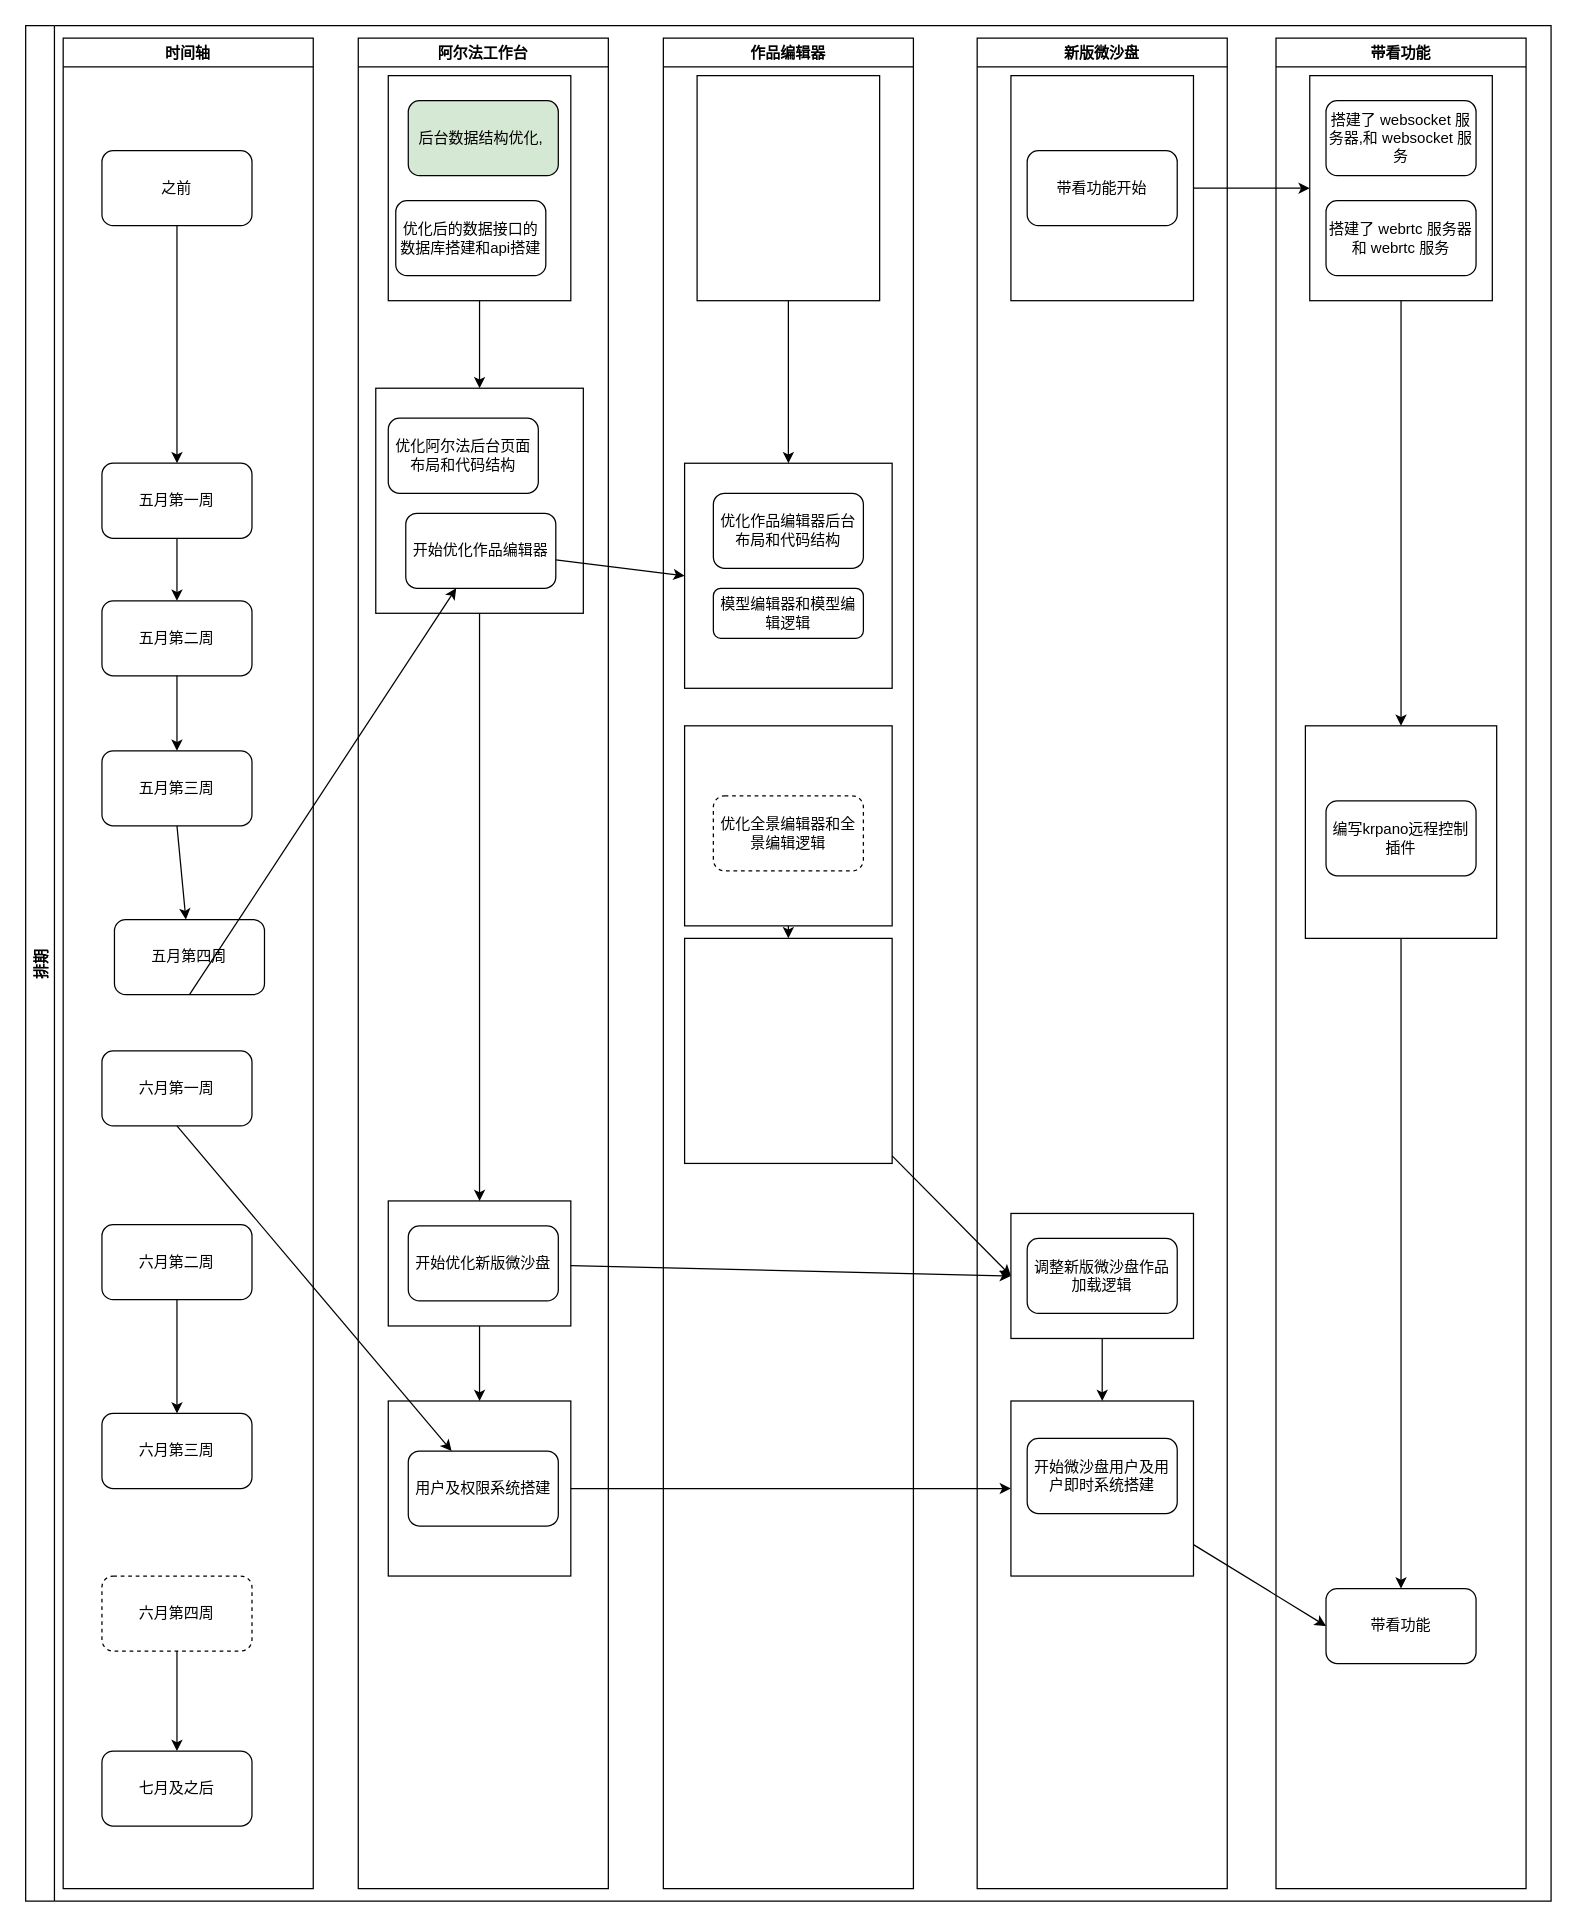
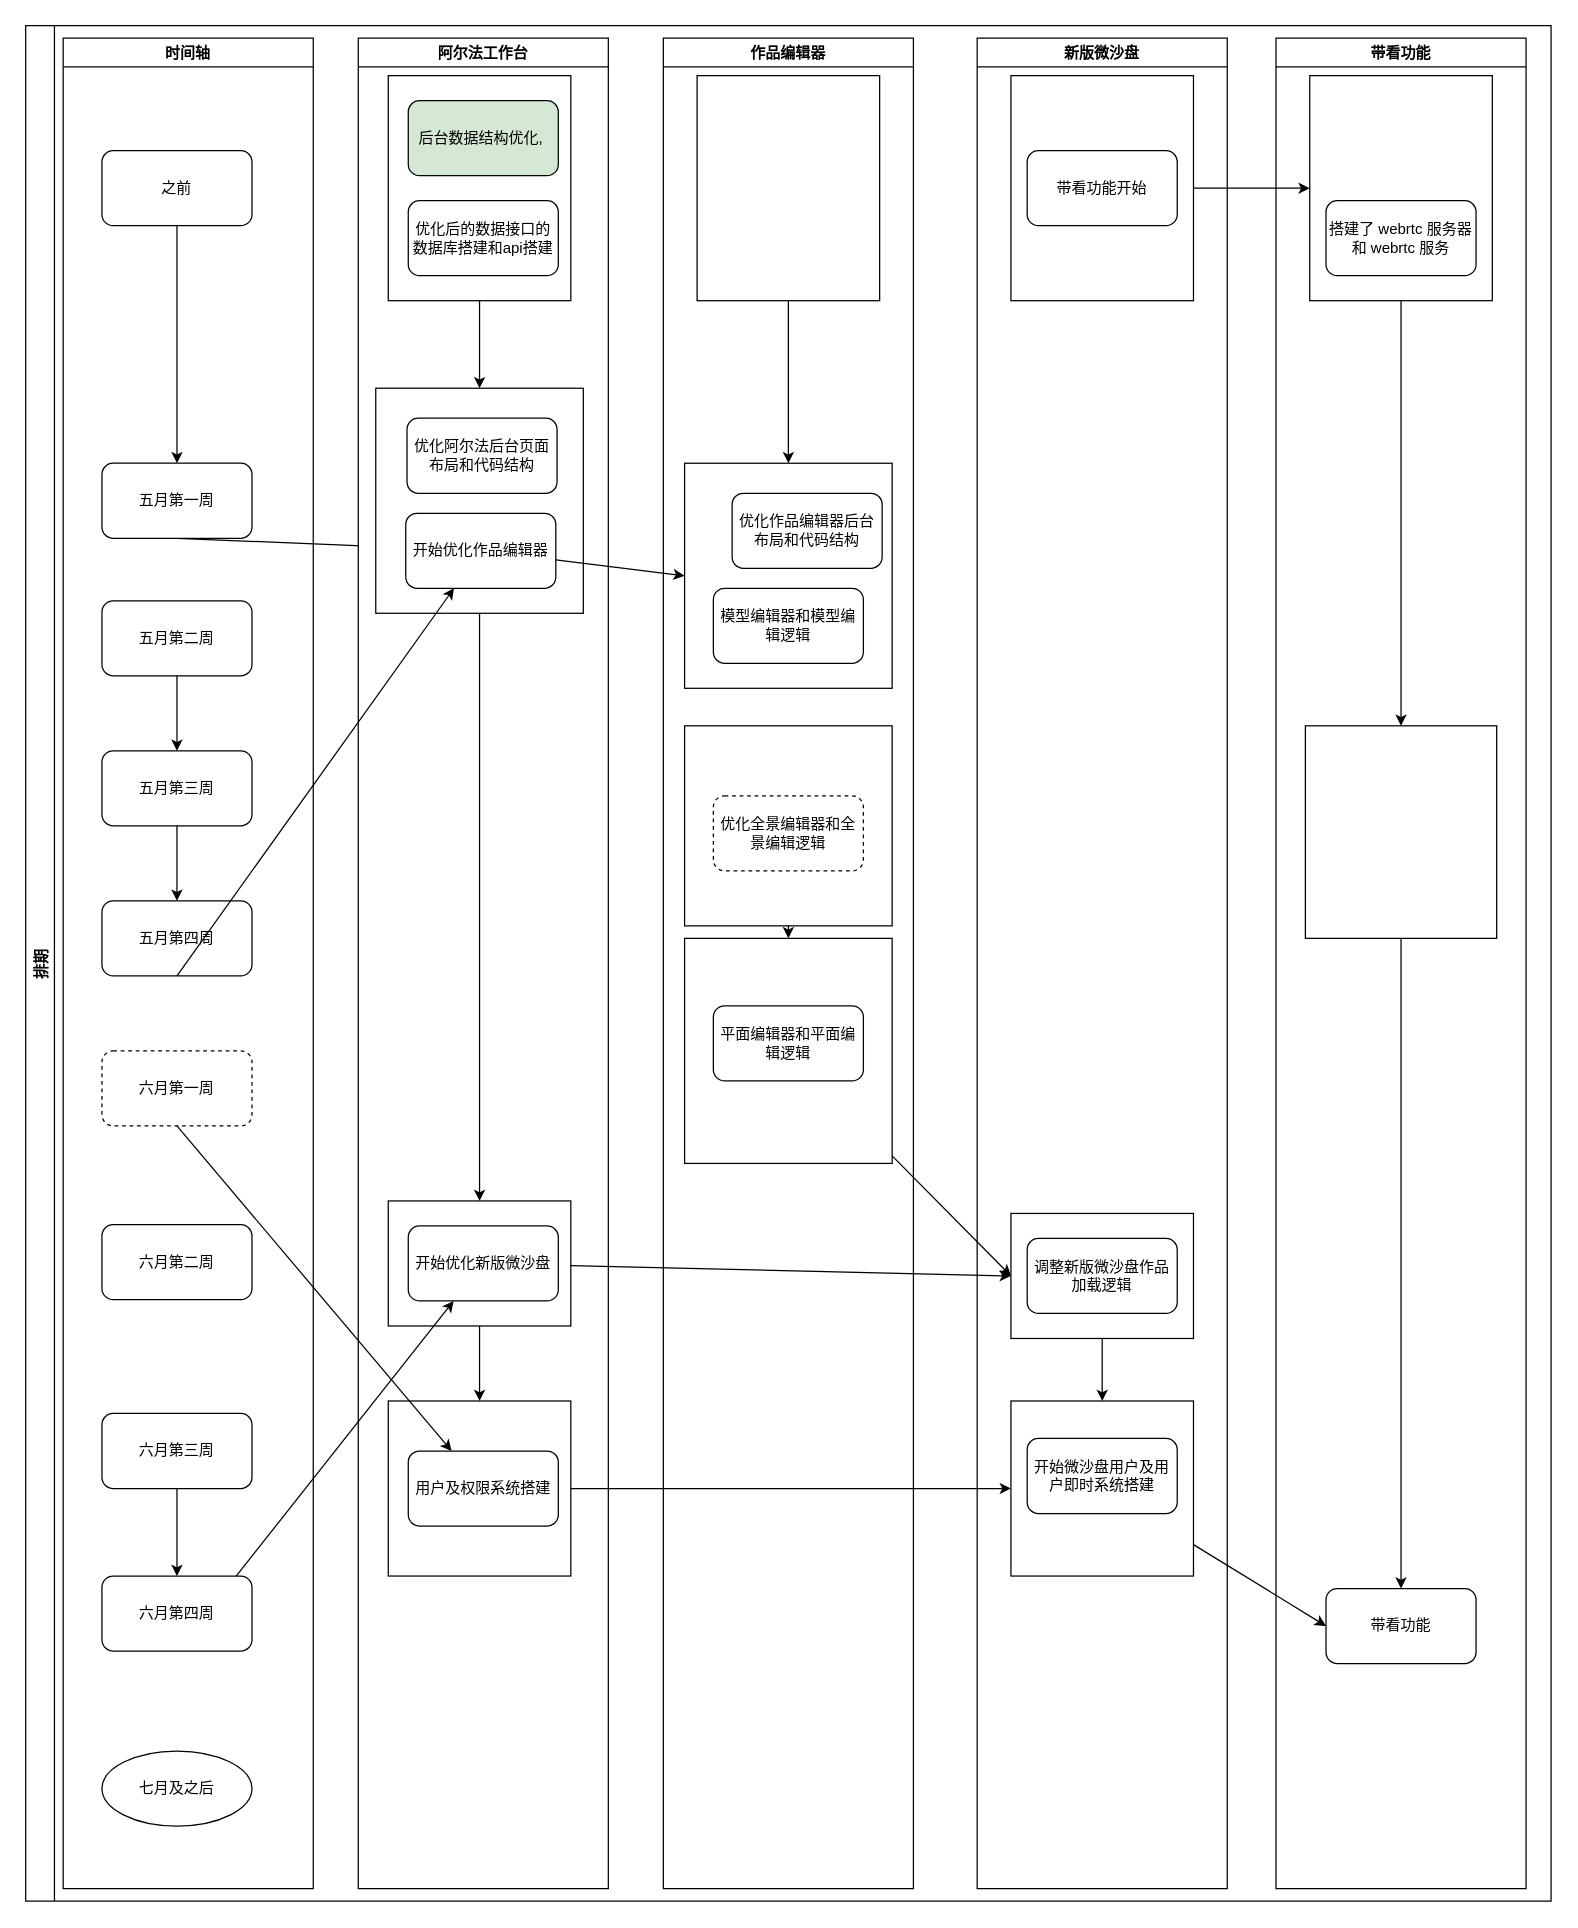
- <mxCell id="64" value="搭建了 websocket 服务器,和 websocket 服务" style="rounded=1;whiteSpace=wrap;html=1;" vertex="1" parent="59"><mxGeometry x="40" y="50" width="120" height="60" as="geometry" /></mxCell>
- <mxCell id="16" value="&lt;span&gt;优化后的数据接口的数据库搭建和api搭建&lt;/span&gt;" style="rounded=1;whiteSpace=wrap;html=1;" vertex="1" parent="5"><mxGeometry x="30" y="130" width="120" height="60" as="geometry" /></mxCell>
+ <mxCell id="16" value="&lt;span&gt;优化后的数据接口的数据库搭建和api搭建&lt;/span&gt;" style="rounded=1;whiteSpace=wrap;html=1;" vertex="1" parent="5"><mxGeometry x="40" y="130" width="120" height="60" as="geometry" /></mxCell>
- <mxCell id="13" value="优化阿尔法后台页面布局和代码结构" style="rounded=1;whiteSpace=wrap;html=1;" vertex="1" parent="5"><mxGeometry x="24" y="304" width="120" height="60" as="geometry" /></mxCell>
+ <mxCell id="13" value="优化阿尔法后台页面布局和代码结构" style="rounded=1;whiteSpace=wrap;html=1;" vertex="1" parent="5"><mxGeometry x="39" y="304" width="120" height="60" as="geometry" /></mxCell>
- <mxCell id="26" value="优化作品编辑器后台布局和代码结构" style="rounded=1;whiteSpace=wrap;html=1;" vertex="1" parent="19"><mxGeometry x="40" y="364" width="120" height="60" as="geometry" /></mxCell>
+ <mxCell id="26" value="优化作品编辑器后台布局和代码结构" style="rounded=1;whiteSpace=wrap;html=1;" vertex="1" parent="19"><mxGeometry x="55" y="364" width="120" height="60" as="geometry" /></mxCell>
- <mxCell id="3" style="edgeStyle=none;html=1;exitX=0.5;exitY=1;exitDx=0;exitDy=0;" edge="1" parent="2" source="4" target="42"><mxGeometry relative="1" as="geometry" /></mxCell>
+ <mxCell id="3" style="edgeStyle=none;html=1;exitX=0.5;exitY=1;exitDx=0;exitDy=0;" edge="1" parent="2" source="4" target="14"><mxGeometry relative="1" as="geometry" /></mxCell>
- <mxCell id="28" value="模型编辑器和模型编辑逻辑" style="rounded=1;whiteSpace=wrap;html=1;" vertex="1" parent="19"><mxGeometry x="40" y="440" width="120" height="40" as="geometry" /></mxCell>
+ <mxCell id="28" value="模型编辑器和模型编辑逻辑" style="rounded=1;whiteSpace=wrap;html=1;" vertex="1" parent="19"><mxGeometry x="40" y="440" width="120" height="60" as="geometry" /></mxCell>
- <mxCell id="63" value="编写krpano远程控制插件" style="rounded=1;whiteSpace=wrap;html=1;" vertex="1" parent="59"><mxGeometry x="40" y="610" width="120" height="60" as="geometry" /></mxCell>
- <mxCell id="45" value="五月第四周" style="rounded=1;whiteSpace=wrap;html=1;" vertex="1" parent="39"><mxGeometry x="41" y="705" width="120" height="60" as="geometry" /></mxCell>
+ <mxCell id="45" value="五月第四周" style="rounded=1;whiteSpace=wrap;html=1;" vertex="1" parent="39"><mxGeometry x="31" y="690" width="120" height="60" as="geometry" /></mxCell>
+ <mxCell id="27" value="平面编辑器和平面编辑逻辑" style="rounded=1;whiteSpace=wrap;html=1;" vertex="1" parent="19"><mxGeometry x="40" y="774" width="120" height="60" as="geometry" /></mxCell>
- <mxCell id="49" value="六月第一周" style="rounded=1;whiteSpace=wrap;html=1;" vertex="1" parent="39"><mxGeometry x="31" y="810" width="120" height="60" as="geometry" /></mxCell>
+ <mxCell id="49" value="六月第一周" style="rounded=1;whiteSpace=wrap;html=1;dashed=1;" vertex="1" parent="39"><mxGeometry x="31" y="810" width="120" height="60" as="geometry" /></mxCell>
- <mxCell id="54" style="edgeStyle=none;html=1;exitX=0.5;exitY=1;exitDx=0;exitDy=0;" edge="1" parent="39" source="51" target="53"><mxGeometry relative="1" as="geometry" /></mxCell>
+ <mxCell id="52" style="edgeStyle=none;html=1;exitX=0.5;exitY=1;exitDx=0;exitDy=0;entryX=0.5;entryY=0;entryDx=0;entryDy=0;" edge="1" parent="39" source="53" target="41"><mxGeometry relative="1" as="geometry" /></mxCell>
- <mxCell id="41" value="六月第四周" style="rounded=1;whiteSpace=wrap;html=1;dashed=1;" vertex="1" parent="39"><mxGeometry x="31" y="1230" width="120" height="60" as="geometry" /></mxCell>
+ <mxCell id="41" value="六月第四周" style="rounded=1;whiteSpace=wrap;html=1;" vertex="1" parent="39"><mxGeometry x="31" y="1230" width="120" height="60" as="geometry" /></mxCell>
- <mxCell id="40" style="edgeStyle=none;html=1;exitX=0.5;exitY=1;exitDx=0;exitDy=0;" edge="1" parent="39" source="41" target="55"><mxGeometry relative="1" as="geometry" /></mxCell>
+ <mxCell id="40" style="edgeStyle=none;html=1;exitX=0.5;exitY=1;exitDx=0;exitDy=0;" edge="1" parent="39" source="41" target="17"><mxGeometry relative="1" as="geometry" /></mxCell>
- <mxCell id="55" value="七月及之后" style="rounded=1;whiteSpace=wrap;html=1;" vertex="1" parent="39"><mxGeometry x="31" y="1370" width="120" height="60" as="geometry" /></mxCell>
+ <mxCell id="55" value="七月及之后" style="ellipse;whiteSpace=wrap;html=1;" vertex="1" parent="39"><mxGeometry x="31" y="1370" width="120" height="60" as="geometry" /></mxCell>
